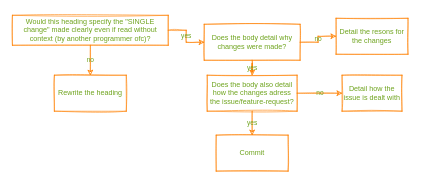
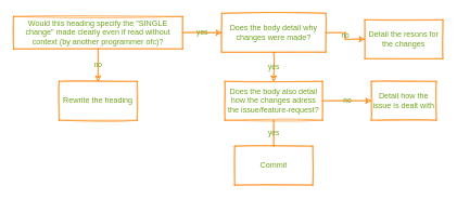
- <mxCell id="7" value="&lt;span style=&quot;&quot;&gt;Does the body detail why changes were made?&lt;/span&gt;" style="whiteSpace=wrap;html=1;strokeColor=#FF8000;fillOpacity=0;labelBackgroundColor=none;fontColor=#6EA31D;sketch=1;" vertex="1" parent="1"><mxGeometry x="340" y="40" width="160" height="60" as="geometry" /></mxCell>
+ <mxCell id="7" value="&lt;span style=&quot;&quot;&gt;Does the body detail why changes were made?&lt;/span&gt;" style="whiteSpace=wrap;html=1;strokeColor=#FF8000;fillOpacity=0;labelBackgroundColor=none;fontColor=#6EA31D;sketch=1;" vertex="1" parent="1"><mxGeometry x="340" y="20" width="160" height="60" as="geometry" /></mxCell>
- <mxCell id="11" value="yes" style="edgeStyle=orthogonalEdgeStyle;rounded=0;orthogonalLoop=1;jettySize=auto;html=1;entryX=0.5;entryY=0;entryDx=0;entryDy=0;strokeColor=#FF8000;fillOpacity=0;labelBackgroundColor=none;fontColor=#6EA31D;sketch=1;" edge="1" parent="1" source="12" target="14"><mxGeometry relative="1" as="geometry" /></mxCell>
+ <mxCell id="11" value="yes" style="edgeStyle=orthogonalEdgeStyle;rounded=0;orthogonalLoop=1;jettySize=auto;html=1;entryX=0.5;entryY=0;entryDx=0;entryDy=0;strokeColor=#FF8000;fillOpacity=0;labelBackgroundColor=none;fontColor=#6EA31D;sketch=1;endArrow=none;" edge="1" parent="1" source="12" target="14"><mxGeometry relative="1" as="geometry" /></mxCell>
